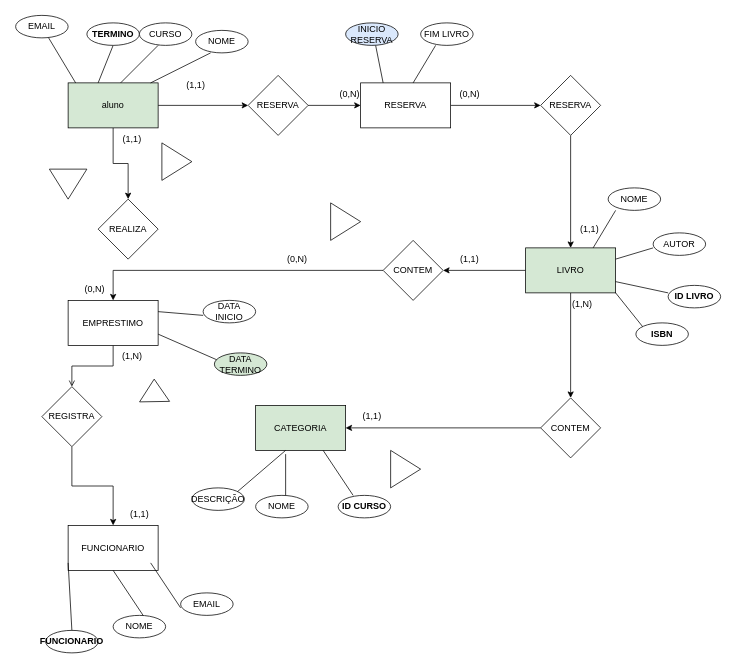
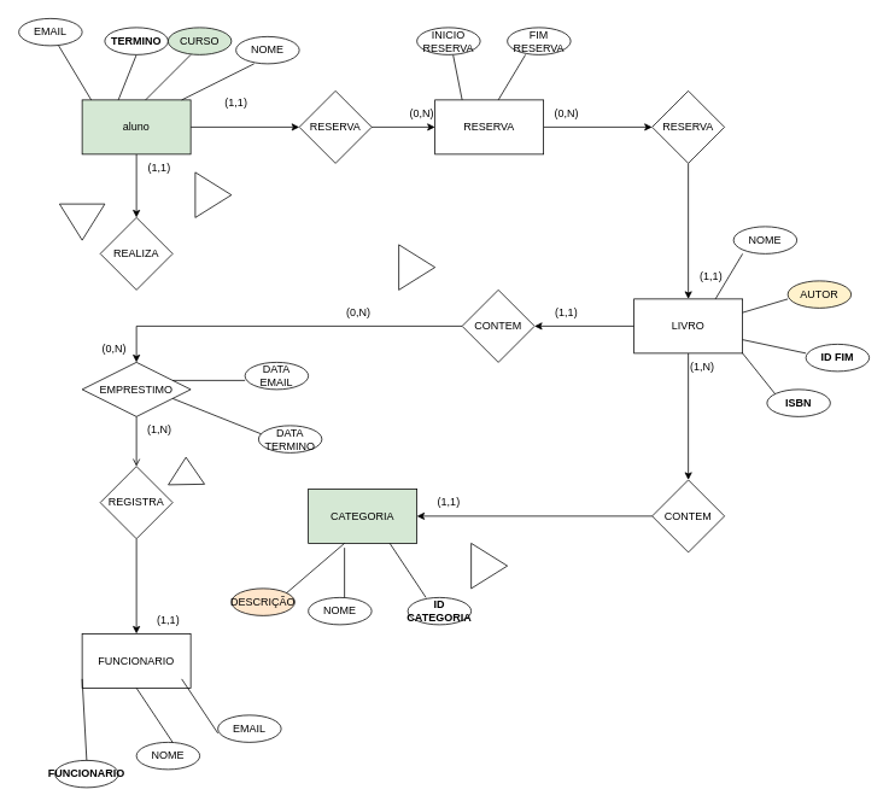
- <mxCell id="43" value="CURSO" style="ellipse;whiteSpace=wrap;html=1;" parent="1" vertex="1"><mxGeometry x="185" y="30" width="70" height="30" as="geometry" /></mxCell>
+ <mxCell id="43" value="CURSO" style="ellipse;whiteSpace=wrap;html=1;fillColor=#d5e8d4;" parent="1" vertex="1"><mxGeometry x="185" y="30" width="70" height="30" as="geometry" /></mxCell>
- <mxCell id="47" value="INICIO RESERVA" style="ellipse;whiteSpace=wrap;html=1;fillColor=#dae8fc;" parent="1" vertex="1"><mxGeometry x="460" y="30" width="70" height="30" as="geometry" /></mxCell>
+ <mxCell id="47" value="INICIO RESERVA" style="ellipse;whiteSpace=wrap;html=1;" parent="1" vertex="1"><mxGeometry x="460" y="30" width="70" height="30" as="geometry" /></mxCell>
- <mxCell id="48" value="FIM LIVRO" style="ellipse;whiteSpace=wrap;html=1;" parent="1" vertex="1"><mxGeometry x="560" y="30" width="70" height="30" as="geometry" /></mxCell>
+ <mxCell id="48" value="FIM RESERVA" style="ellipse;whiteSpace=wrap;html=1;" parent="1" vertex="1"><mxGeometry x="560" y="30" width="70" height="30" as="geometry" /></mxCell>
- <mxCell id="25" value="REALIZA" style="rhombus;whiteSpace=wrap;html=1;rounded=0;" parent="1" vertex="1"><mxGeometry x="130" y="265" width="80" height="80" as="geometry" /></mxCell>
+ <mxCell id="25" value="REALIZA" style="rhombus;whiteSpace=wrap;html=1;rounded=0;" parent="1" vertex="1"><mxGeometry x="110" y="240" width="80" height="80" as="geometry" /></mxCell>
- <mxCell id="54" value="AUTOR" style="ellipse;whiteSpace=wrap;html=1;" parent="1" vertex="1"><mxGeometry x="870" y="310" width="70" height="30" as="geometry" /></mxCell>
+ <mxCell id="54" value="AUTOR" style="ellipse;whiteSpace=wrap;html=1;fillColor=#fff2cc;" parent="1" vertex="1"><mxGeometry x="870" y="310" width="70" height="30" as="geometry" /></mxCell>
- <mxCell id="4" value="LIVRO" style="rounded=0;whiteSpace=wrap;html=1;fillColor=#d5e8d4;" parent="1" vertex="1"><mxGeometry x="700" y="330" width="120" height="60" as="geometry" /></mxCell>
+ <mxCell id="4" value="LIVRO" style="rounded=0;whiteSpace=wrap;html=1;" parent="1" vertex="1"><mxGeometry x="700" y="330" width="120" height="60" as="geometry" /></mxCell>
- <mxCell id="55" value="&lt;b style=&quot;background-color: light-dark(transparent, rgb(8, 8, 8));&quot;&gt;ID LIVRO&lt;/b&gt;" style="ellipse;whiteSpace=wrap;html=1;fillColor=light-dark(#FFFFFF,#FFFF66);" parent="1" vertex="1"><mxGeometry x="890" y="380" width="70" height="30" as="geometry" /></mxCell>
+ <mxCell id="55" value="&lt;b style=&quot;background-color: light-dark(transparent, rgb(8, 8, 8));&quot;&gt;ID FIM&lt;/b&gt;" style="ellipse;whiteSpace=wrap;html=1;fillColor=light-dark(#FFFFFF,#FFFF66);" parent="1" vertex="1"><mxGeometry x="890" y="380" width="70" height="30" as="geometry" /></mxCell>
- <mxCell id="66" value="DATA INICIO" style="ellipse;whiteSpace=wrap;html=1;" parent="1" vertex="1"><mxGeometry x="270" y="400" width="70" height="30" as="geometry" /></mxCell>
+ <mxCell id="66" value="DATA EMAIL" style="ellipse;whiteSpace=wrap;html=1;" parent="1" vertex="1"><mxGeometry x="270" y="400" width="70" height="30" as="geometry" /></mxCell>
- <mxCell id="6" value="EMPRESTIMO" style="rounded=0;whiteSpace=wrap;html=1;" parent="1" vertex="1"><mxGeometry x="90" y="400" width="120" height="60" as="geometry" /></mxCell>
+ <mxCell id="6" value="EMPRESTIMO" style="rhombus;whiteSpace=wrap;html=1;" parent="1" vertex="1"><mxGeometry x="90" y="400" width="120" height="60" as="geometry" /></mxCell>
- <mxCell id="67" value="DATA TERMINO" style="ellipse;whiteSpace=wrap;html=1;fillColor=#d5e8d4;" parent="1" vertex="1"><mxGeometry x="285" y="470" width="70" height="30" as="geometry" /></mxCell>
+ <mxCell id="67" value="DATA TERMINO" style="ellipse;whiteSpace=wrap;html=1;" parent="1" vertex="1"><mxGeometry x="285" y="470" width="70" height="30" as="geometry" /></mxCell>
- <mxCell id="21" value="REGISTRA" style="rhombus;whiteSpace=wrap;html=1;rounded=0;" parent="1" vertex="1"><mxGeometry x="55" y="515" width="80" height="80" as="geometry" /></mxCell>
+ <mxCell id="21" value="REGISTRA" style="rhombus;whiteSpace=wrap;html=1;rounded=0;" parent="1" vertex="1"><mxGeometry x="110" y="515" width="80" height="80" as="geometry" /></mxCell>
- <mxCell id="63" value="DESCRIÇÃO" style="ellipse;whiteSpace=wrap;html=1;" parent="1" vertex="1"><mxGeometry x="255" y="650" width="70" height="30" as="geometry" /></mxCell>
+ <mxCell id="63" value="DESCRIÇÃO" style="ellipse;whiteSpace=wrap;html=1;fillColor=#ffe6cc;" parent="1" vertex="1"><mxGeometry x="255" y="650" width="70" height="30" as="geometry" /></mxCell>
- <mxCell id="57" value="&lt;b style=&quot;background-color: light-dark(transparent, rgb(8, 8, 8));&quot;&gt;ID CURSO&lt;/b&gt;" style="ellipse;whiteSpace=wrap;html=1;fillColor=light-dark(#FFFFFF,#FFFF66);" parent="1" vertex="1"><mxGeometry x="450" y="660" width="70" height="30" as="geometry" /></mxCell>
+ <mxCell id="57" value="&lt;b style=&quot;background-color: light-dark(transparent, rgb(8, 8, 8));&quot;&gt;ID CATEGORIA&lt;/b&gt;" style="ellipse;whiteSpace=wrap;html=1;fillColor=light-dark(#FFFFFF,#FFFF66);" parent="1" vertex="1"><mxGeometry x="450" y="660" width="70" height="30" as="geometry" /></mxCell>
